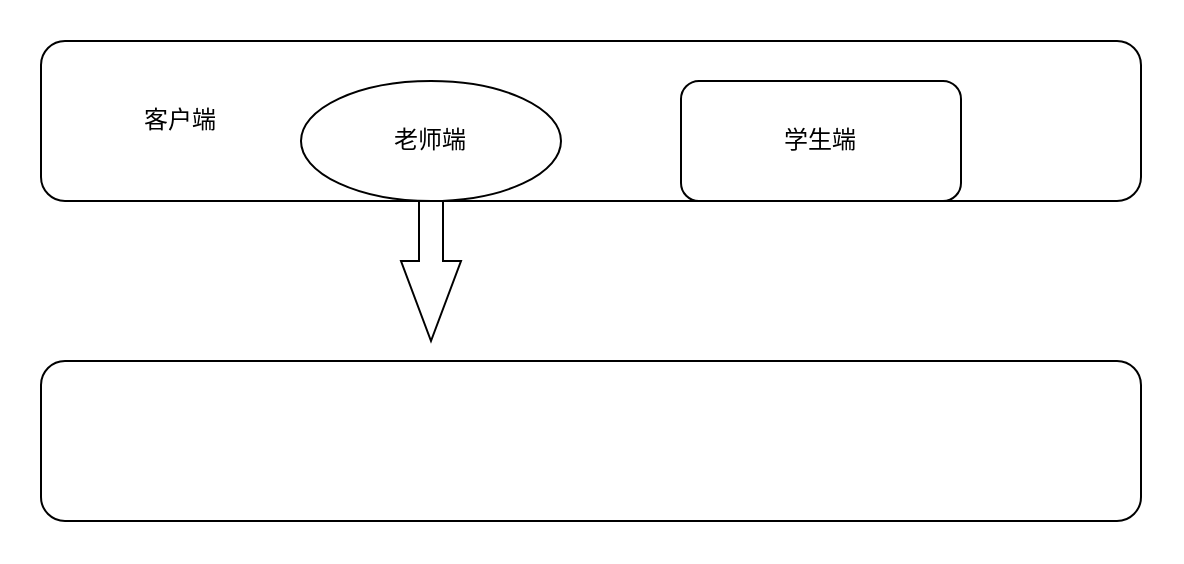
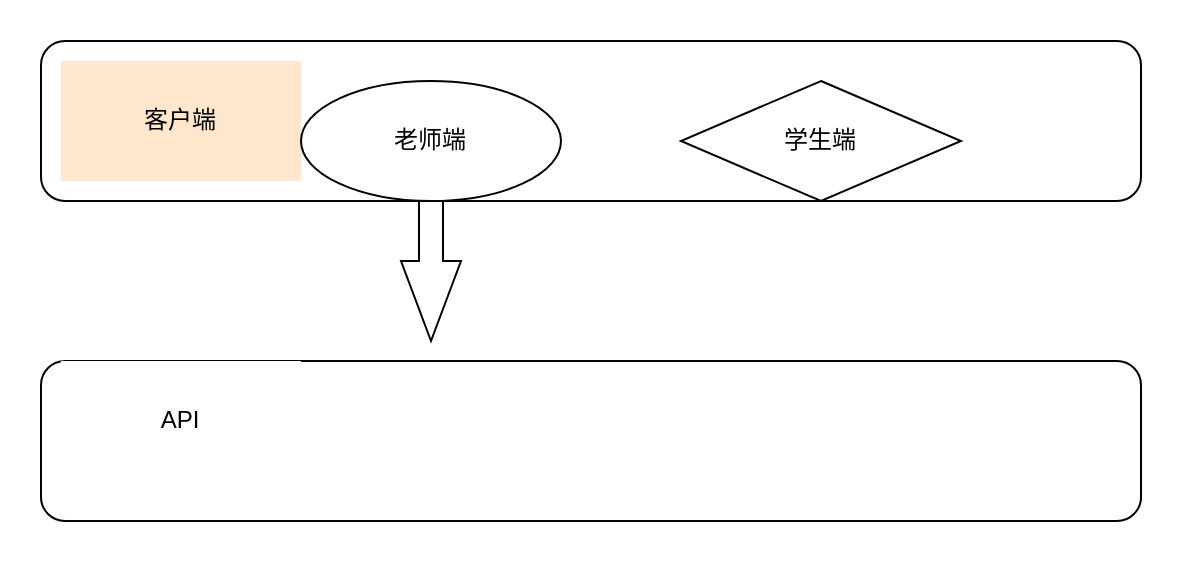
- <mxCell id="3" value="客户端" style="rounded=0;whiteSpace=wrap;html=1;strokeColor=none;" vertex="1" parent="1"><mxGeometry x="30" y="30" width="120" height="60" as="geometry" /></mxCell>
+ <mxCell id="3" value="客户端" style="rounded=0;whiteSpace=wrap;html=1;strokeColor=none;fillColor=#ffe6cc;" vertex="1" parent="1"><mxGeometry x="30" y="30" width="120" height="60" as="geometry" /></mxCell>
- <mxCell id="5" value="学生端" style="rounded=1;whiteSpace=wrap;html=1;" vertex="1" parent="1"><mxGeometry x="340" y="40" width="140" height="60" as="geometry" /></mxCell>
+ <mxCell id="5" value="学生端" style="rhombus;whiteSpace=wrap;html=1;" vertex="1" parent="1"><mxGeometry x="340" y="40" width="140" height="60" as="geometry" /></mxCell>
+ <mxCell id="7" value="API" style="rounded=0;whiteSpace=wrap;html=1;strokeColor=none;" vertex="1" parent="1"><mxGeometry x="30" y="180" width="120" height="60" as="geometry" /></mxCell>
